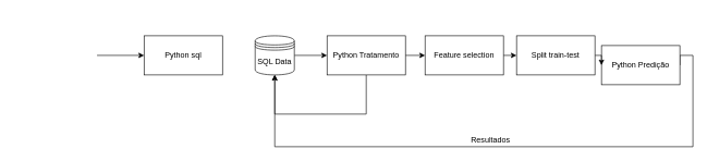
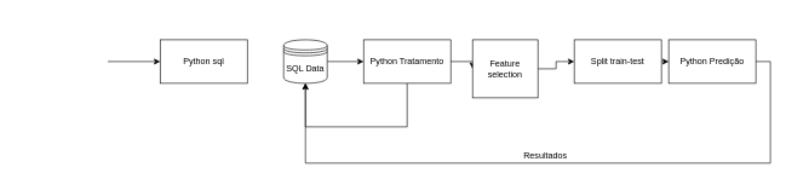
- <mxCell id="14" value="Feature selection" style="rounded=0;whiteSpace=wrap;html=1;" vertex="1" parent="1"><mxGeometry x="650" y="54" width="120" height="60" as="geometry" /></mxCell>
+ <mxCell id="14" value="Feature selection" style="rounded=0;whiteSpace=wrap;html=1;" vertex="1" parent="1"><mxGeometry x="650" y="54" width="90" height="80" as="geometry" /></mxCell>
- <mxCell id="11" value="Python Predição" style="rounded=0;whiteSpace=wrap;html=1;" vertex="1" parent="1"><mxGeometry x="920" y="69" width="120" height="60" as="geometry" /></mxCell>
+ <mxCell id="11" value="Python Predição" style="rounded=0;whiteSpace=wrap;html=1;" vertex="1" parent="1"><mxGeometry x="920" y="54" width="120" height="60" as="geometry" /></mxCell>
